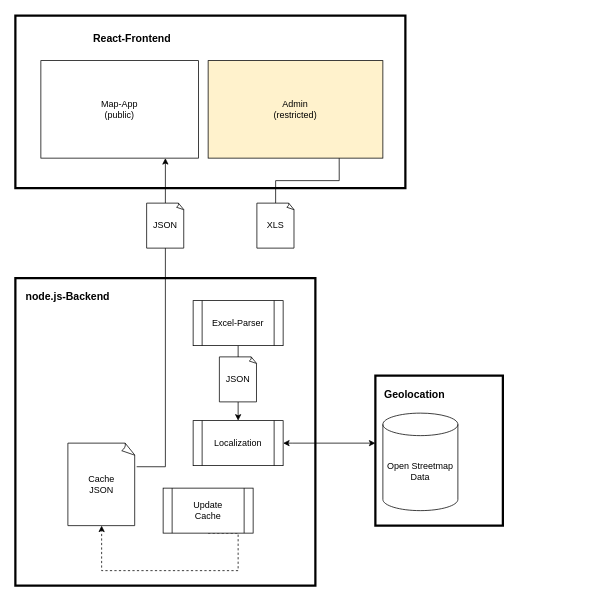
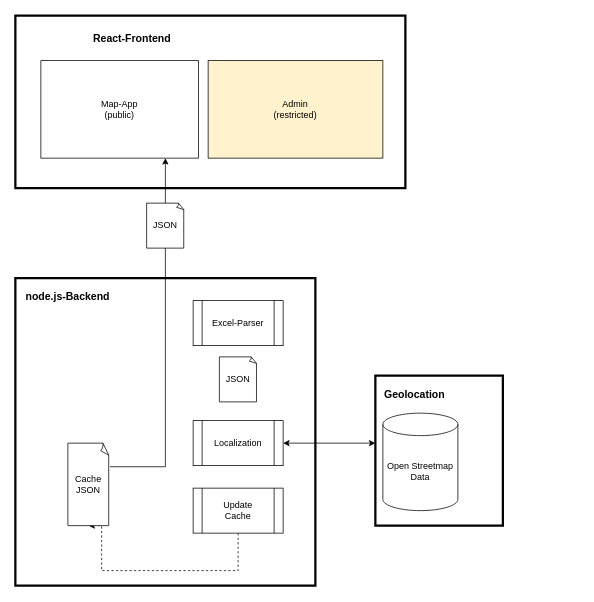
- <mxCell id="4" value="" style="edgeStyle=orthogonalEdgeStyle;rounded=0;orthogonalLoop=1;jettySize=auto;html=1;startArrow=none;startFill=1;endArrow=none;endFill=0;exitX=0.5;exitY=0;exitDx=0;exitDy=0;entryX=0.75;entryY=1;entryDx=0;entryDy=0;" parent="1" source="23" target="8" edge="1"><mxGeometry relative="1" as="geometry"><mxPoint x="312" y="415" as="sourcePoint" /></mxGeometry></mxCell>
- <mxCell id="23" value="XLS" style="whiteSpace=wrap;html=1;shape=mxgraph.basic.document" vertex="1" parent="1"><mxGeometry x="342" y="270" width="50" height="60" as="geometry" /></mxCell>
- <mxCell id="14" value="" style="edgeStyle=orthogonalEdgeStyle;rounded=0;orthogonalLoop=1;jettySize=auto;html=1;entryX=0.5;entryY=0;entryDx=0;entryDy=0;" edge="1" parent="1" source="17" target="18"><mxGeometry relative="1" as="geometry"><mxPoint x="312" y="475" as="sourcePoint" /><mxPoint x="312" y="600" as="targetPoint" /></mxGeometry></mxCell>
- <mxCell id="21" value="Cache&lt;br&gt;JSON" style="whiteSpace=wrap;html=1;shape=mxgraph.basic.document" vertex="1" parent="1"><mxGeometry x="90" y="590" width="90" height="110" as="geometry" /></mxCell>
+ <mxCell id="21" value="Cache&lt;br&gt;JSON" style="whiteSpace=wrap;html=1;shape=mxgraph.basic.document" vertex="1" parent="1"><mxGeometry x="90" y="590" width="55" height="110" as="geometry" /></mxCell>
- <mxCell id="20" value="Update&lt;br&gt;Cache" style="shape=process;whiteSpace=wrap;html=1;backgroundOutline=1;" vertex="1" parent="1"><mxGeometry x="217" y="650" width="120" height="60" as="geometry" /></mxCell>
+ <mxCell id="20" value="Update&lt;br&gt;Cache" style="shape=process;whiteSpace=wrap;html=1;backgroundOutline=1;" vertex="1" parent="1"><mxGeometry x="257" y="650" width="120" height="60" as="geometry" /></mxCell>
